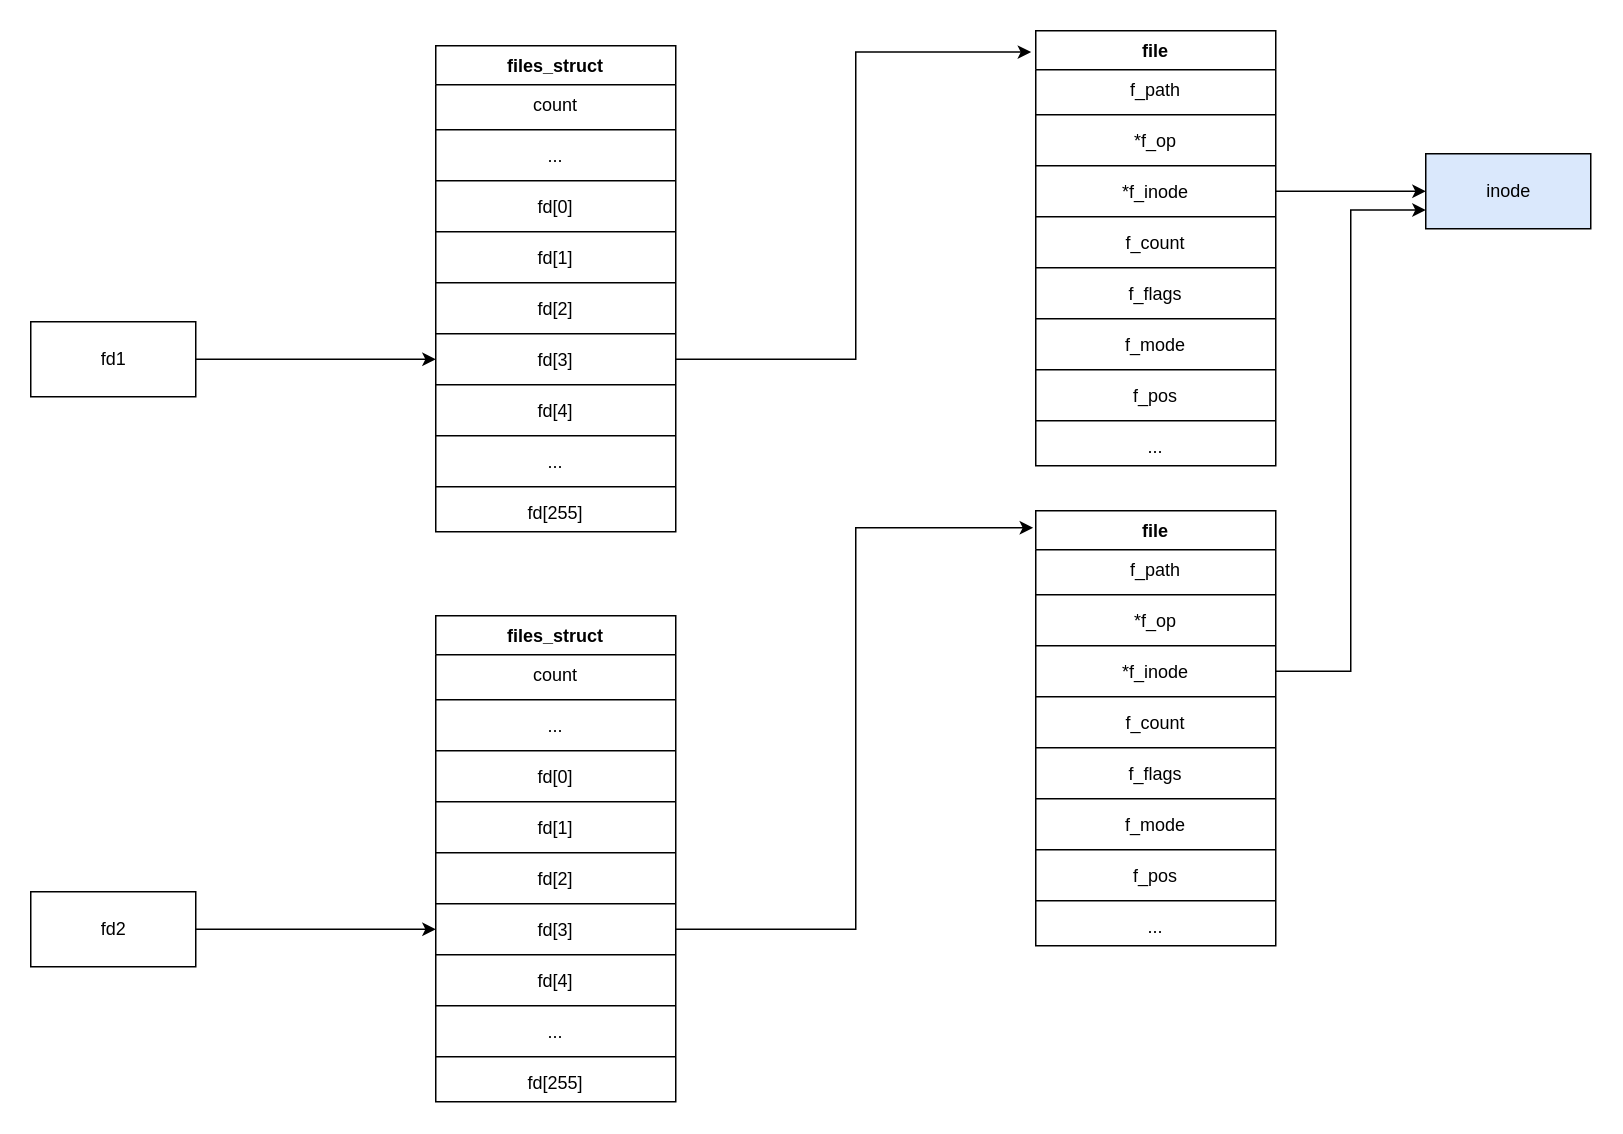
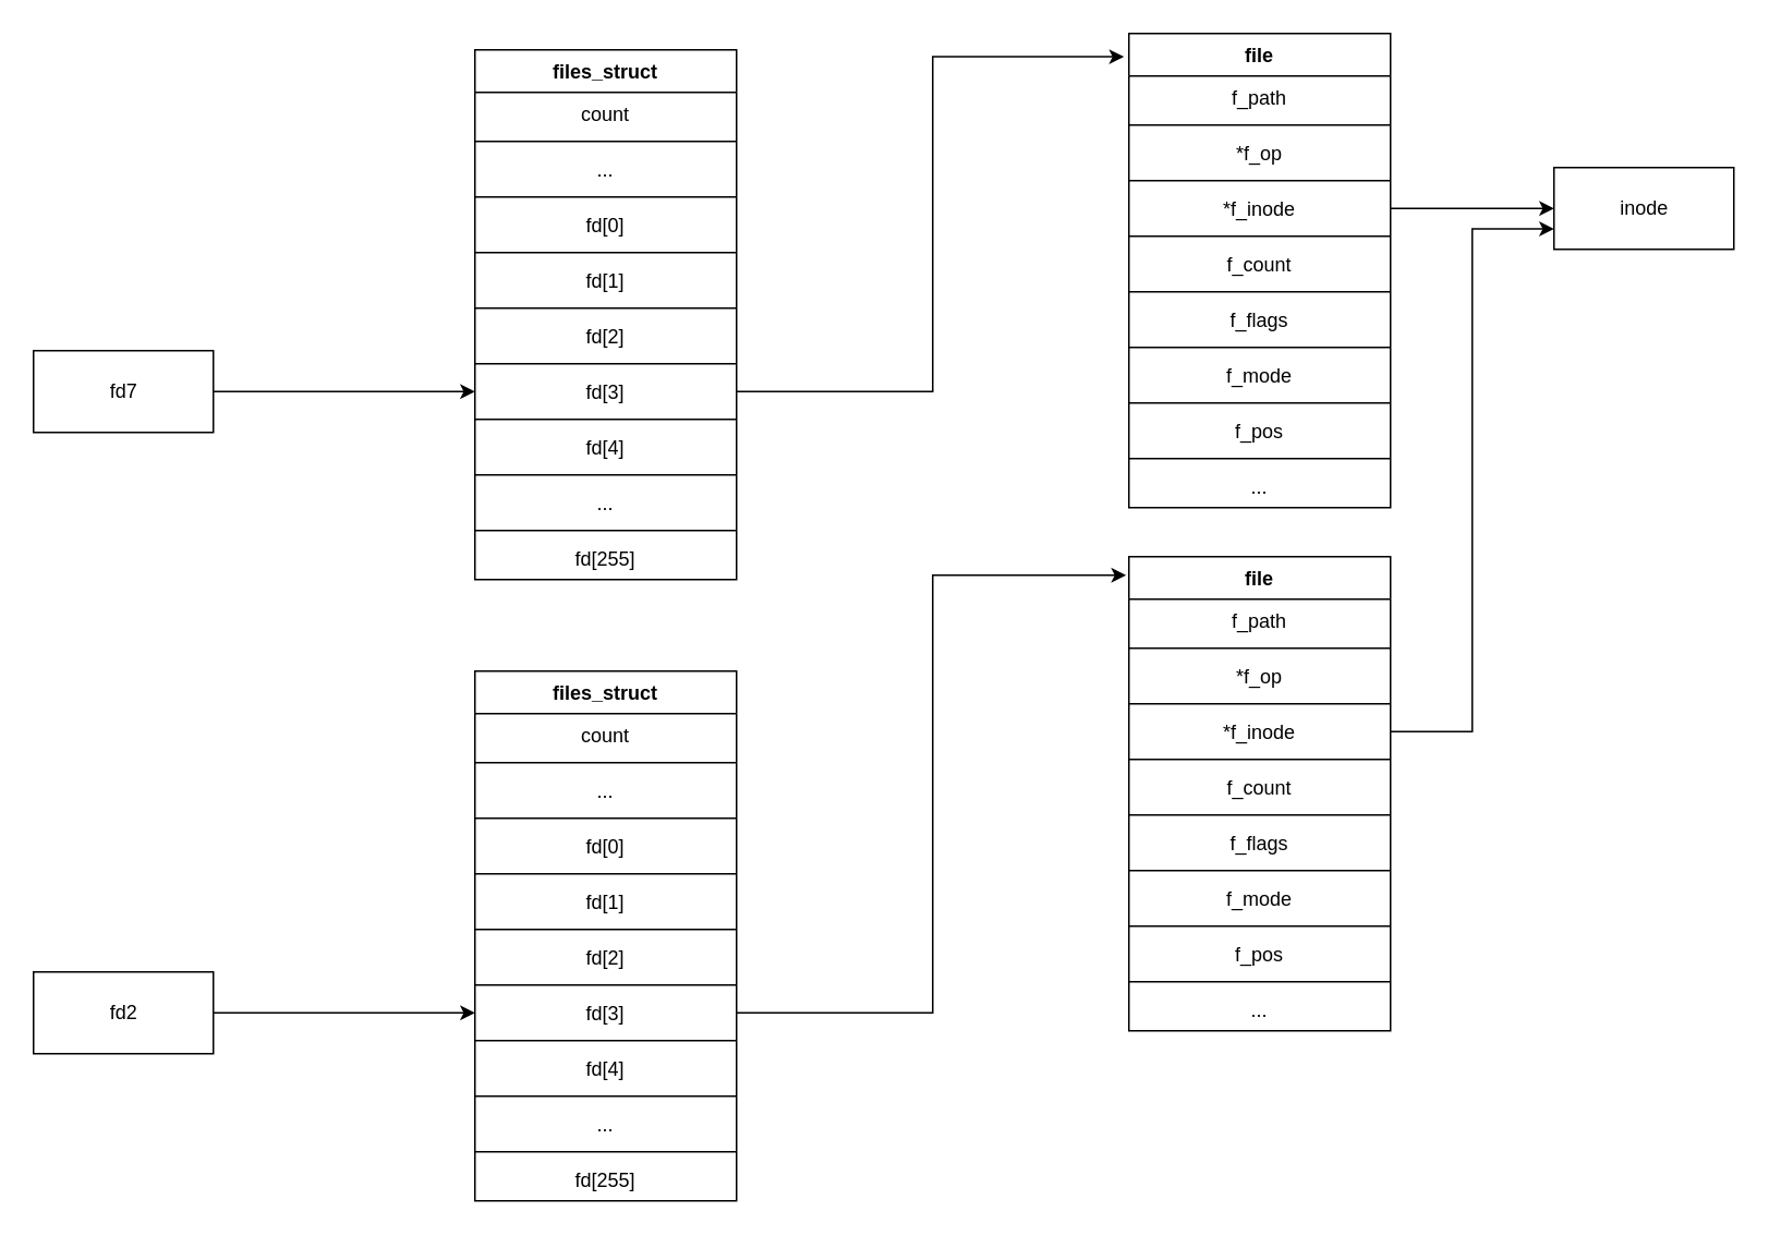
- <mxCell id="40" value="inode" style="html=1;align=center;fillColor=#dae8fc;" vertex="1" parent="1"><mxGeometry x="950" y="102" width="110" height="50" as="geometry" /></mxCell>
+ <mxCell id="40" value="inode" style="html=1;align=center;" vertex="1" parent="1"><mxGeometry x="950" y="102" width="110" height="50" as="geometry" /></mxCell>
- <mxCell id="21" value="fd1" style="html=1;align=center;" vertex="1" parent="1"><mxGeometry x="20" y="214" width="110" height="50" as="geometry" /></mxCell>
+ <mxCell id="21" value="fd7" style="html=1;align=center;" vertex="1" parent="1"><mxGeometry x="20" y="214" width="110" height="50" as="geometry" /></mxCell>
